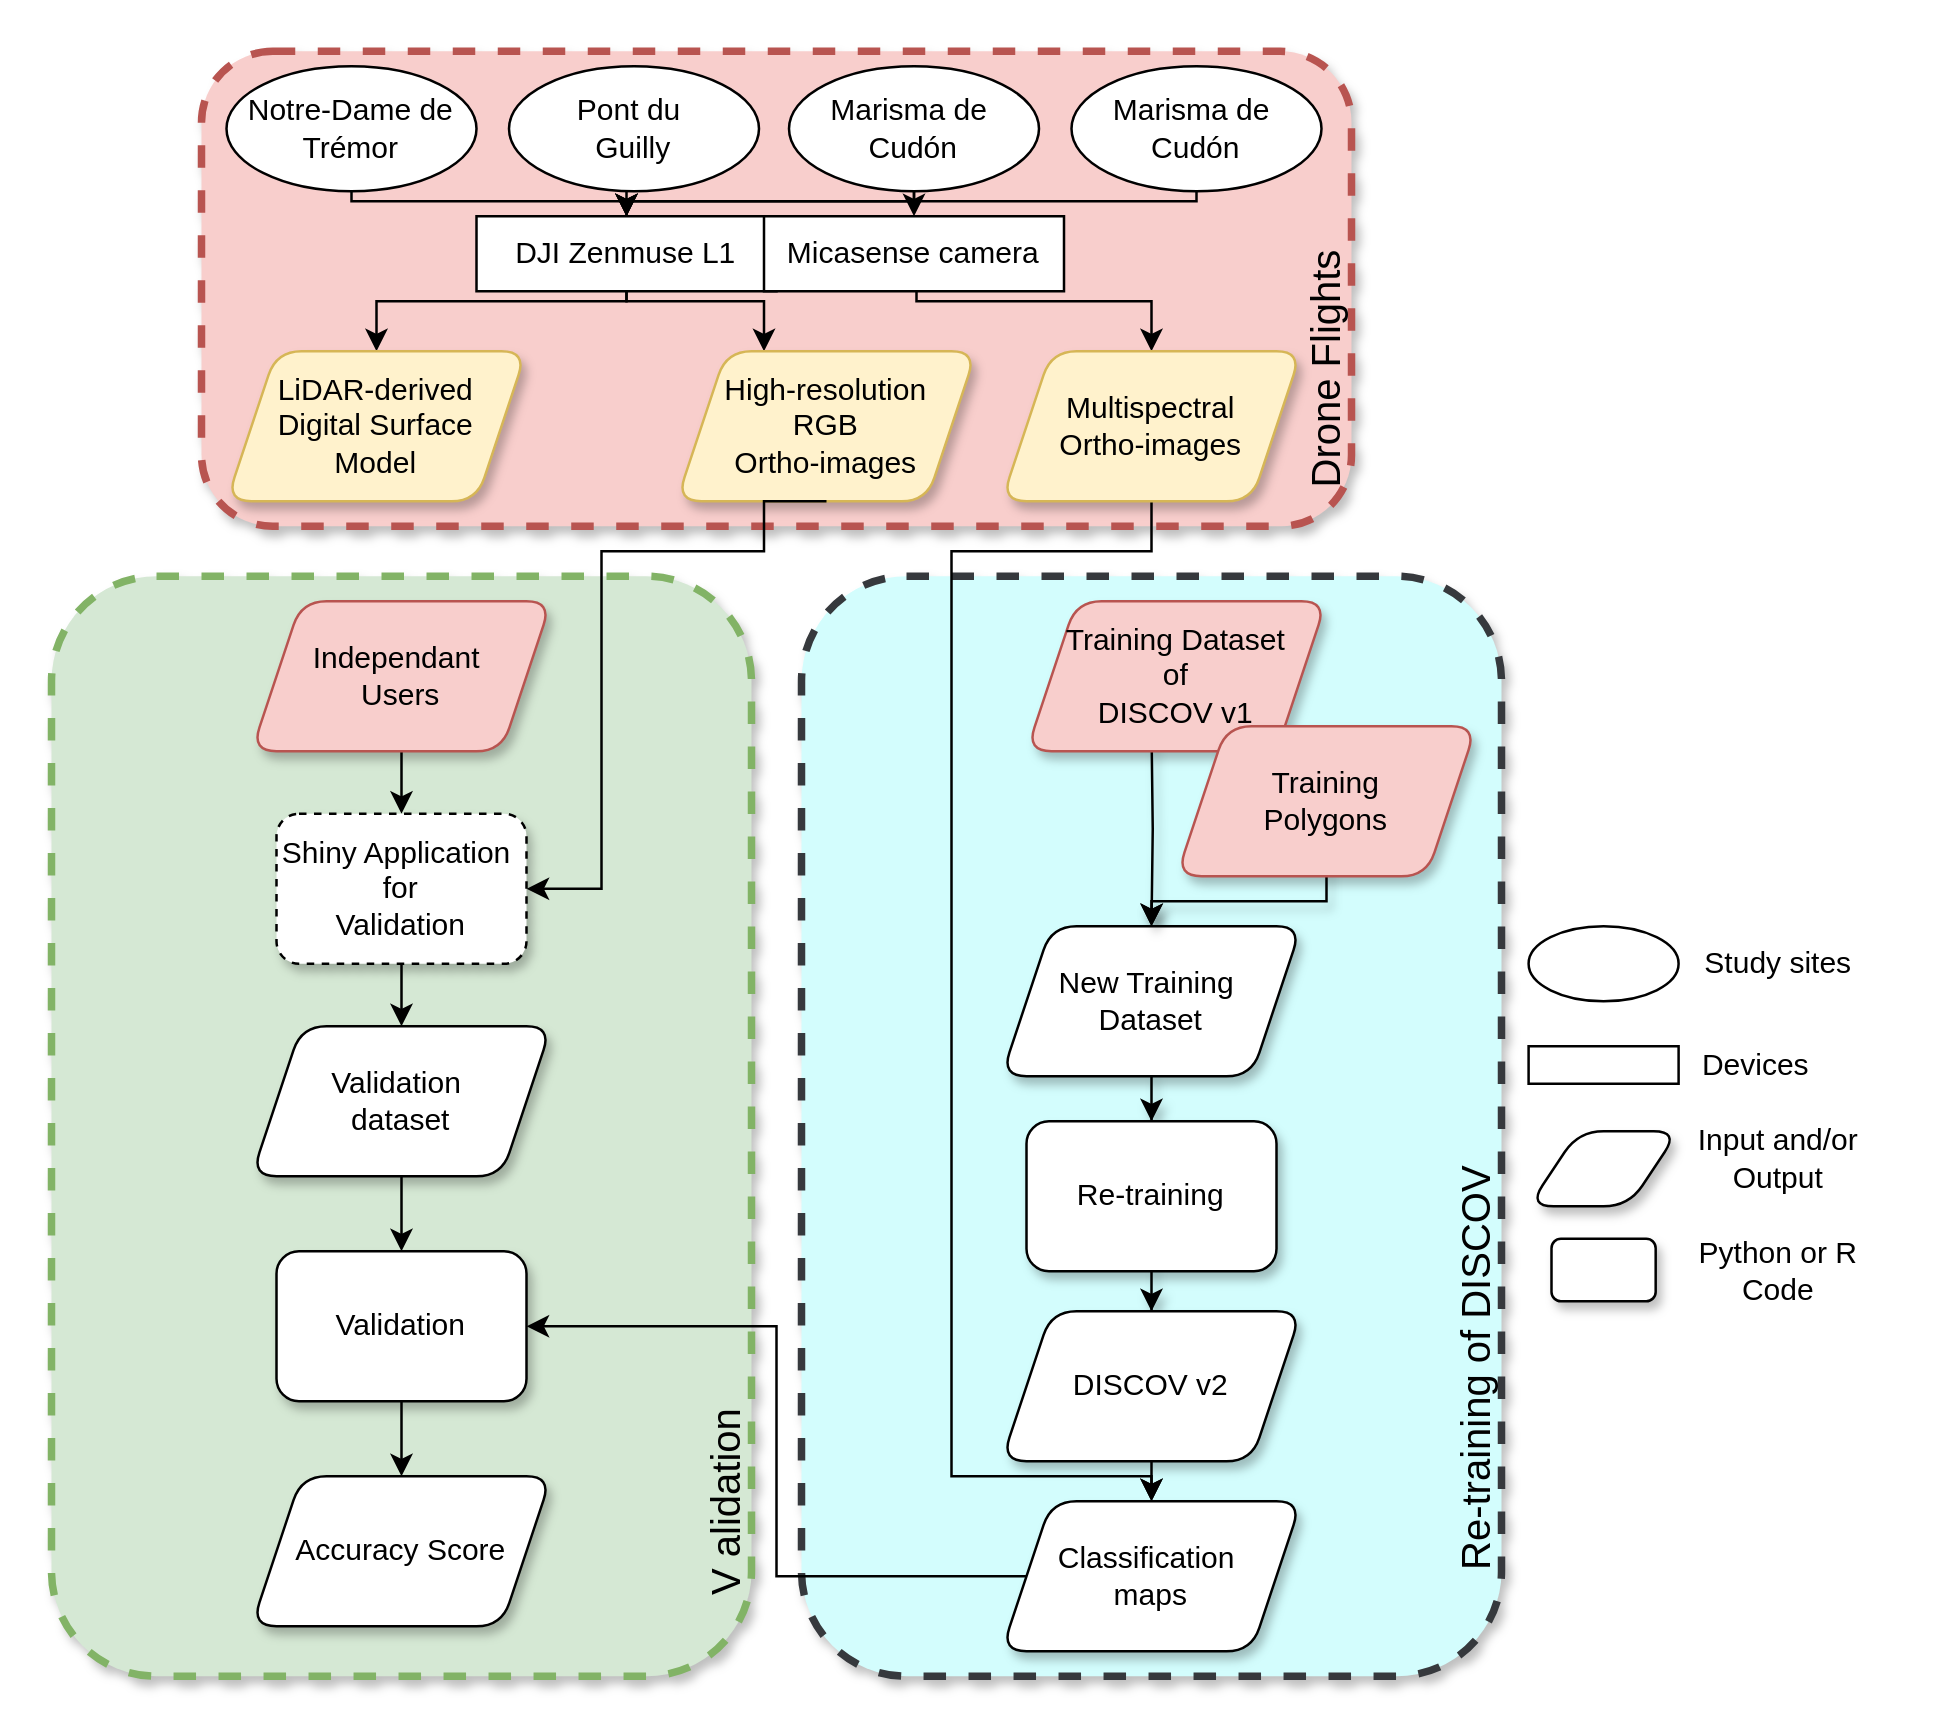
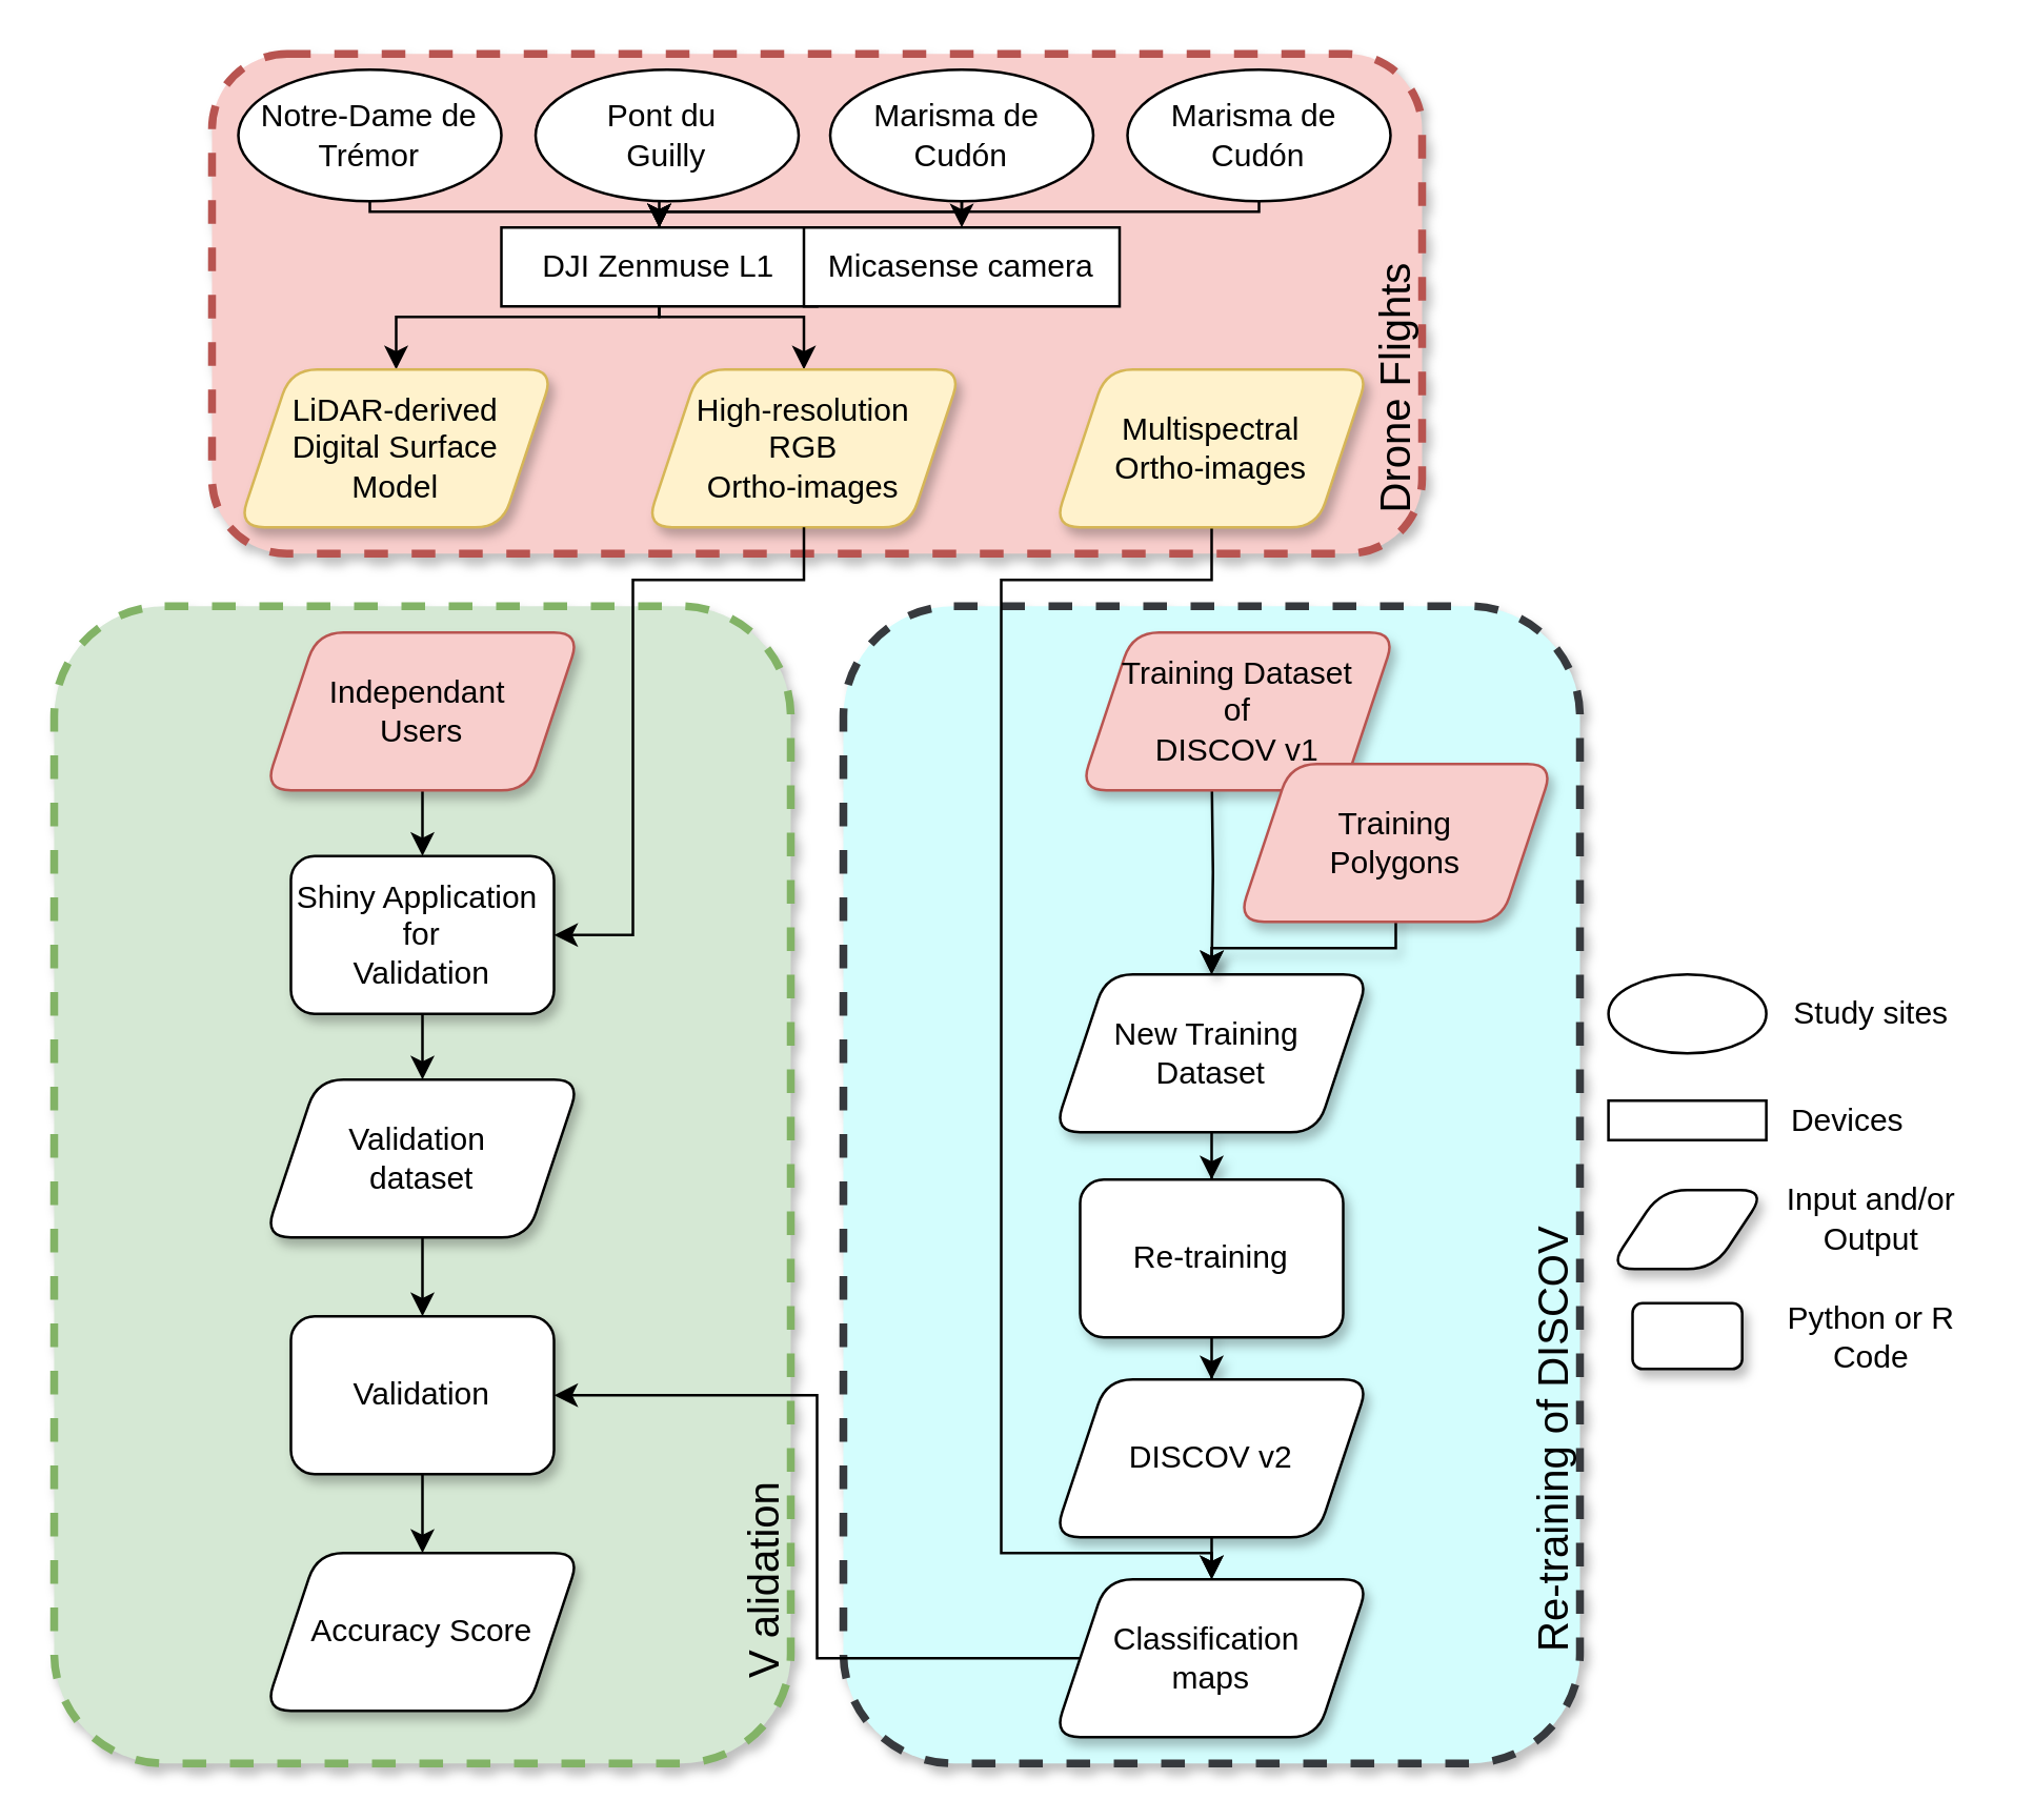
- <mxCell id="45" style="edgeStyle=orthogonalEdgeStyle;rounded=0;orthogonalLoop=1;jettySize=auto;html=1;entryX=0.5;entryY=0;entryDx=0;entryDy=0;" edge="1" parent="1" source="46" target="48"><mxGeometry relative="1" as="geometry"><Array as="points"><mxPoint x="366" y="120" /><mxPoint x="460" y="120" /></Array></mxGeometry></mxCell>
- <mxCell id="47" value="High-resolution&lt;div&gt;RGB&lt;/div&gt;&lt;div&gt;Ortho-images&lt;/div&gt;" style="shape=parallelogram;perimeter=parallelogramPerimeter;whiteSpace=wrap;html=1;fixedSize=1;rounded=1;shadow=1;fillColor=#fff2cc;strokeColor=#d6b656;" vertex="1" parent="1"><mxGeometry x="270" y="140" width="120" height="60" as="geometry" /></mxCell>
+ <mxCell id="47" value="High-resolution&lt;div&gt;RGB&lt;/div&gt;&lt;div&gt;Ortho-images&lt;/div&gt;" style="shape=parallelogram;perimeter=parallelogramPerimeter;whiteSpace=wrap;html=1;fixedSize=1;rounded=1;shadow=1;fillColor=#fff2cc;strokeColor=#d6b656;" vertex="1" parent="1"><mxGeometry x="245" y="140" width="120" height="60" as="geometry" /></mxCell>
- <mxCell id="11" value="Shiny Application&amp;nbsp;&lt;div&gt;for&lt;/div&gt;&lt;div&gt;Validation&lt;/div&gt;" style="whiteSpace=wrap;html=1;rounded=1;shadow=1;dashed=1;" vertex="1" parent="1"><mxGeometry x="110" y="325" width="100" height="60" as="geometry" /></mxCell>
+ <mxCell id="11" value="Shiny Application&amp;nbsp;&lt;div&gt;for&lt;/div&gt;&lt;div&gt;Validation&lt;/div&gt;" style="whiteSpace=wrap;html=1;rounded=1;shadow=1;" vertex="1" parent="1"><mxGeometry x="110" y="325" width="100" height="60" as="geometry" /></mxCell>
